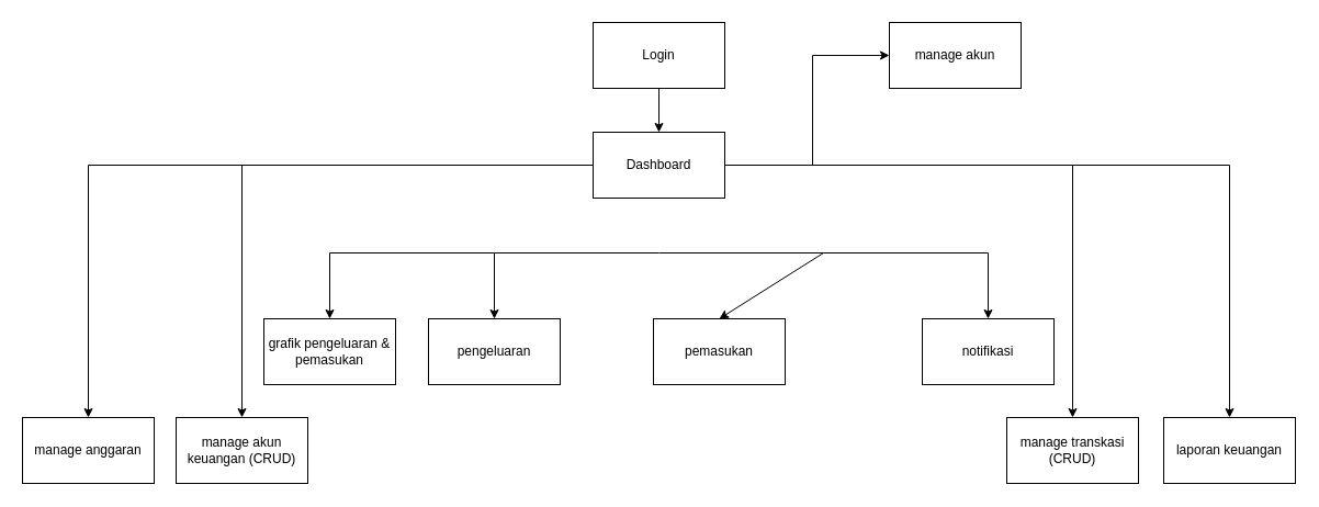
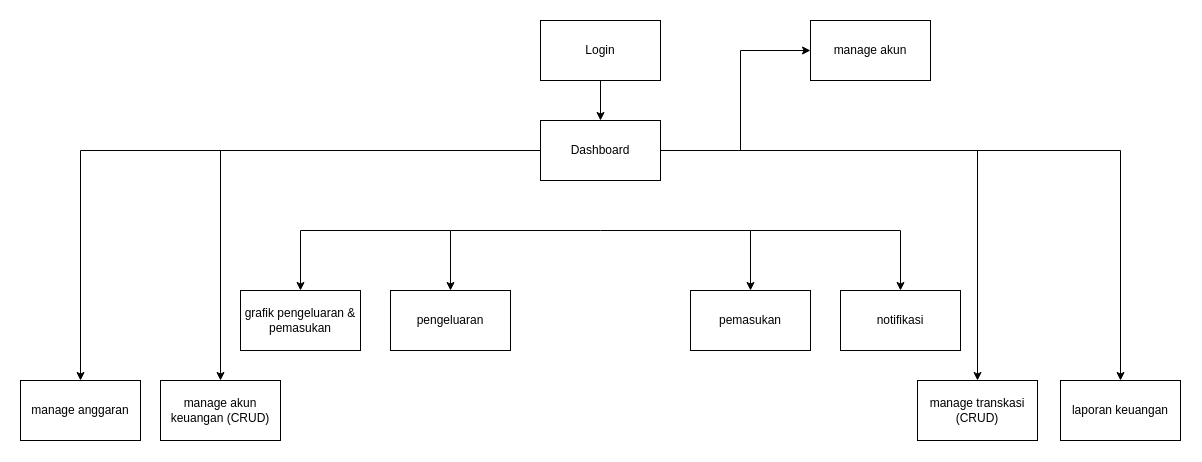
- <mxCell id="8" value="pemasukan" style="rounded=0;whiteSpace=wrap;html=1;" vertex="1" parent="1"><mxGeometry x="595" y="290" width="120" height="60" as="geometry" /></mxCell>
+ <mxCell id="8" value="pemasukan" style="rounded=0;whiteSpace=wrap;html=1;" vertex="1" parent="1"><mxGeometry x="690" y="290" width="120" height="60" as="geometry" /></mxCell>
